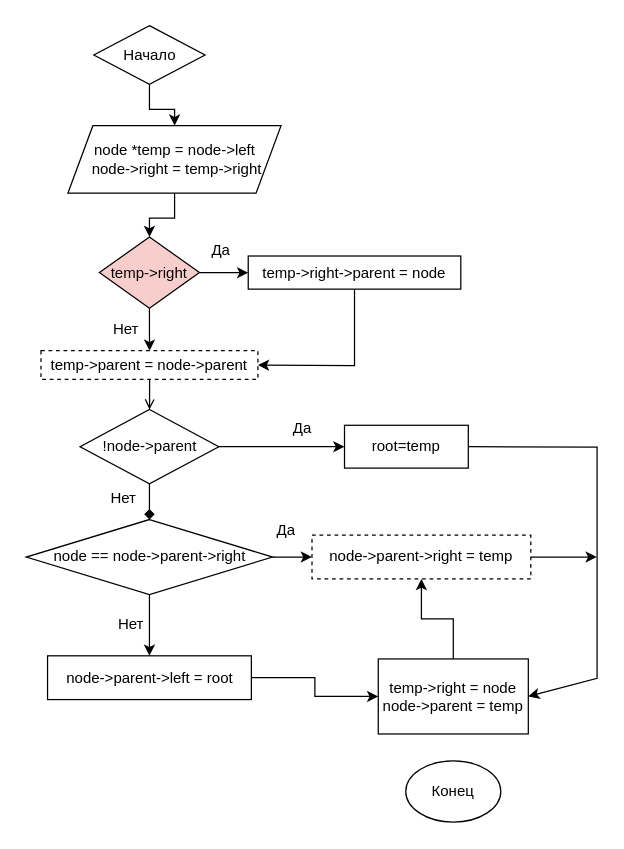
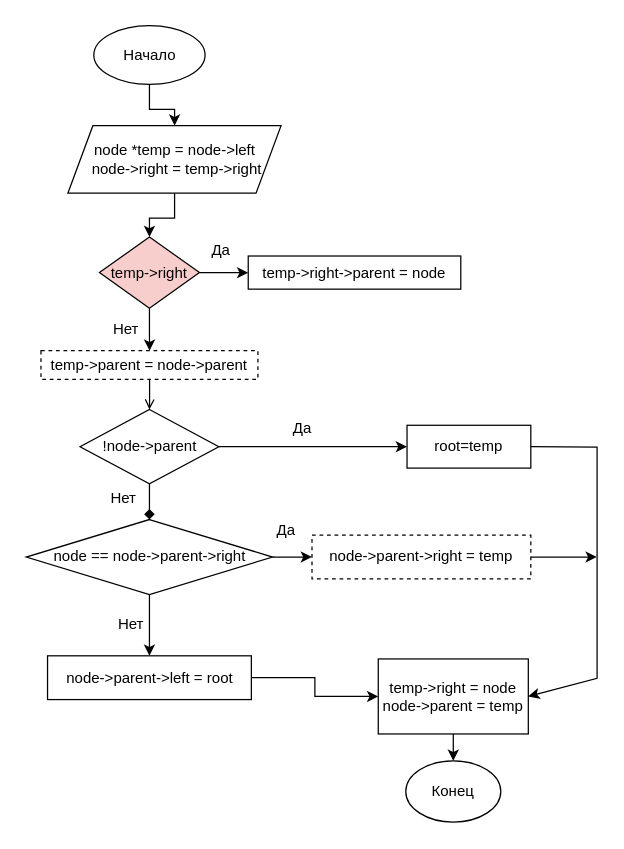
- <mxCell id="3" value="Начало" style="rhombus;whiteSpace=wrap;html=1;" vertex="1" parent="1"><mxGeometry x="74.5" y="20" width="89" height="47" as="geometry" /></mxCell>
+ <mxCell id="3" value="Начало" style="ellipse;whiteSpace=wrap;html=1;" vertex="1" parent="1"><mxGeometry x="74.5" y="20" width="89" height="47" as="geometry" /></mxCell>
- <mxCell id="28" value="" style="endArrow=classic;html=1;rounded=0;exitX=0.5;exitY=1;exitDx=0;exitDy=0;entryX=1;entryY=0.5;entryDx=0;entryDy=0;" edge="1" parent="1" source="11" target="13"><mxGeometry width="50" height="50" relative="1" as="geometry"><mxPoint x="103" y="453" as="sourcePoint" /><mxPoint x="153" y="403" as="targetPoint" /><Array as="points"><mxPoint x="283" y="292" /></Array></mxGeometry></mxCell>
- <mxCell id="17" value="root=temp" style="whiteSpace=wrap;html=1;" vertex="1" parent="1"><mxGeometry x="275" y="339.63" width="99" height="34.25" as="geometry" /></mxCell>
+ <mxCell id="17" value="root=temp" style="whiteSpace=wrap;html=1;" vertex="1" parent="1"><mxGeometry x="325" y="339.63" width="99" height="34.25" as="geometry" /></mxCell>
- <mxCell id="25" style="edgeStyle=orthogonalEdgeStyle;rounded=0;orthogonalLoop=1;jettySize=auto;html=1;" edge="1" parent="1" source="26" target="22"><mxGeometry relative="1" as="geometry" /></mxCell>
+ <mxCell id="25" style="edgeStyle=orthogonalEdgeStyle;rounded=0;orthogonalLoop=1;jettySize=auto;html=1;entryX=0.5;entryY=0;entryDx=0;entryDy=0;" edge="1" parent="1" source="26" target="4"><mxGeometry relative="1" as="geometry" /></mxCell>
